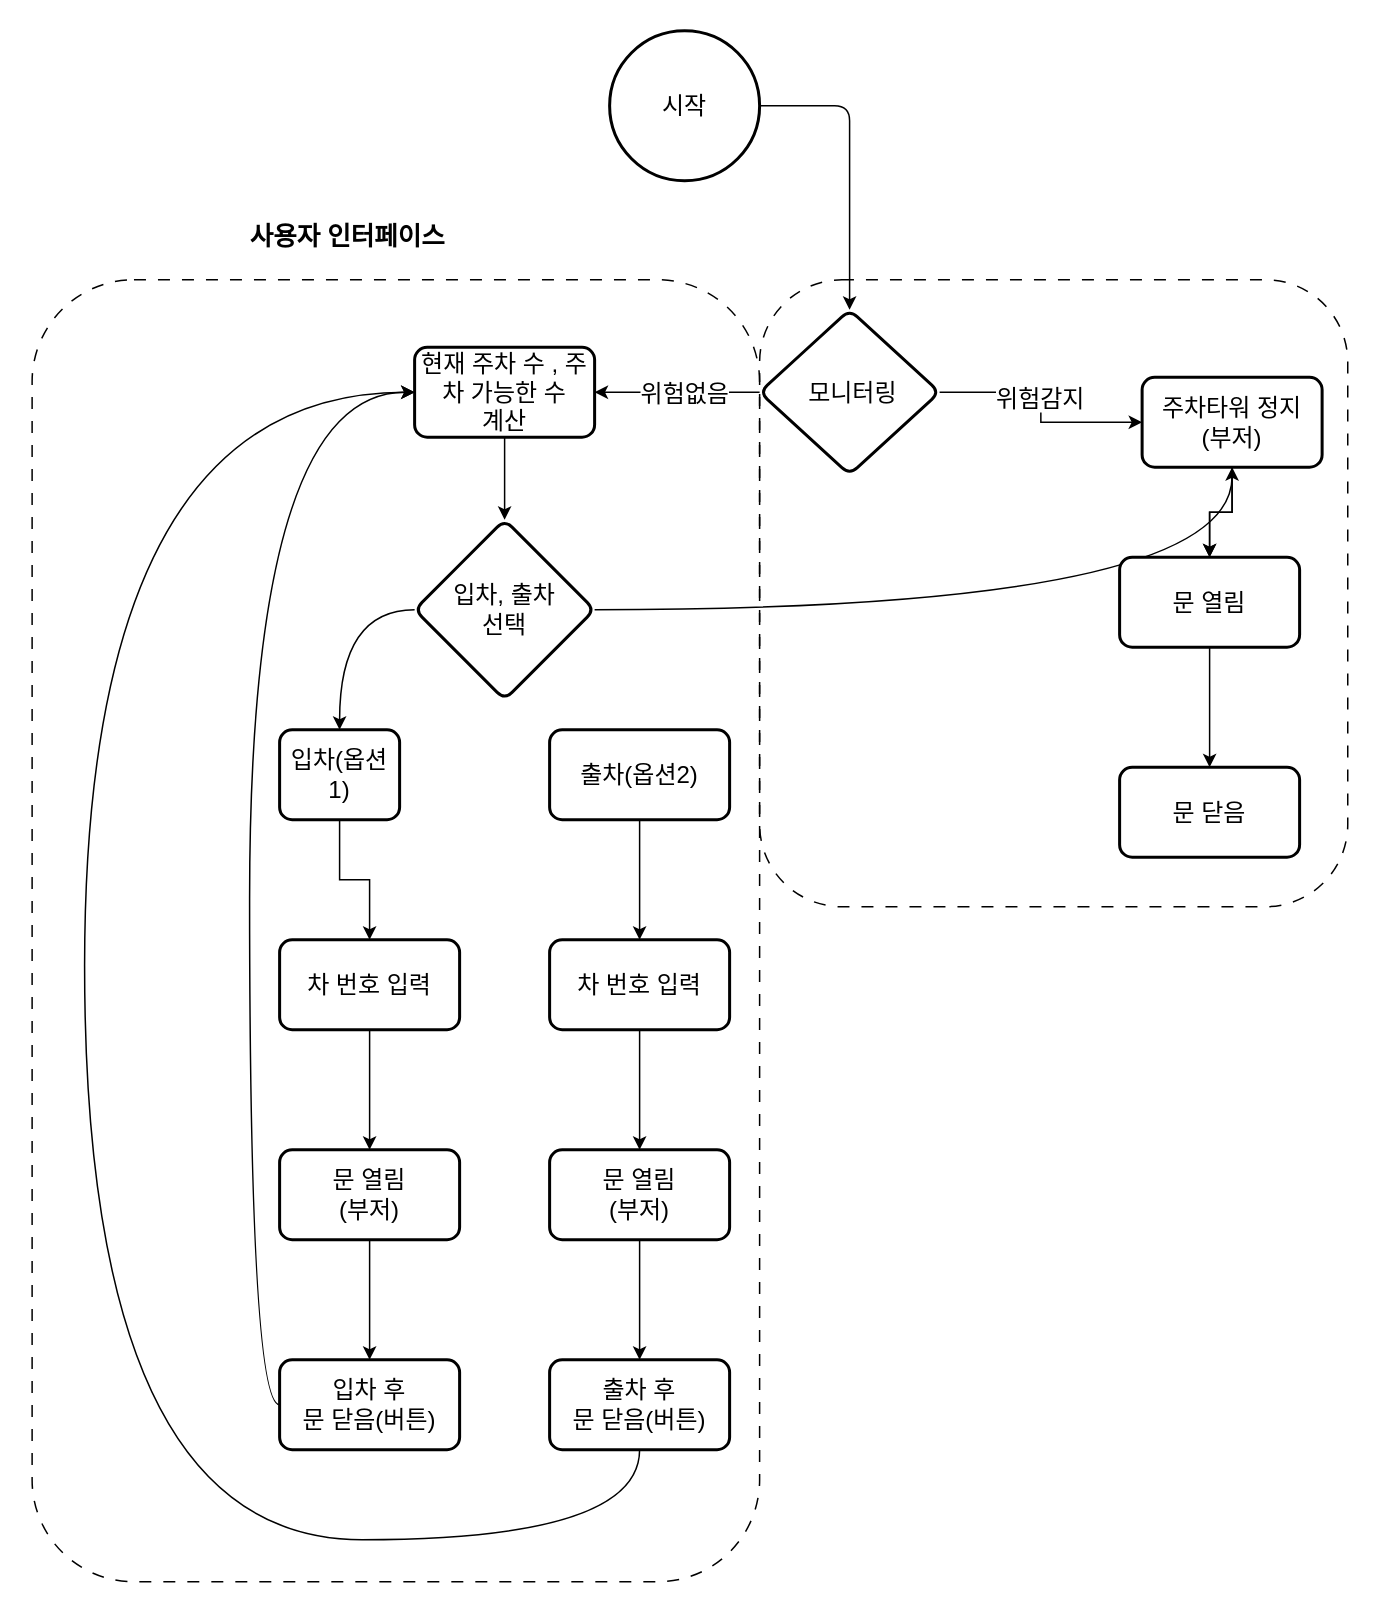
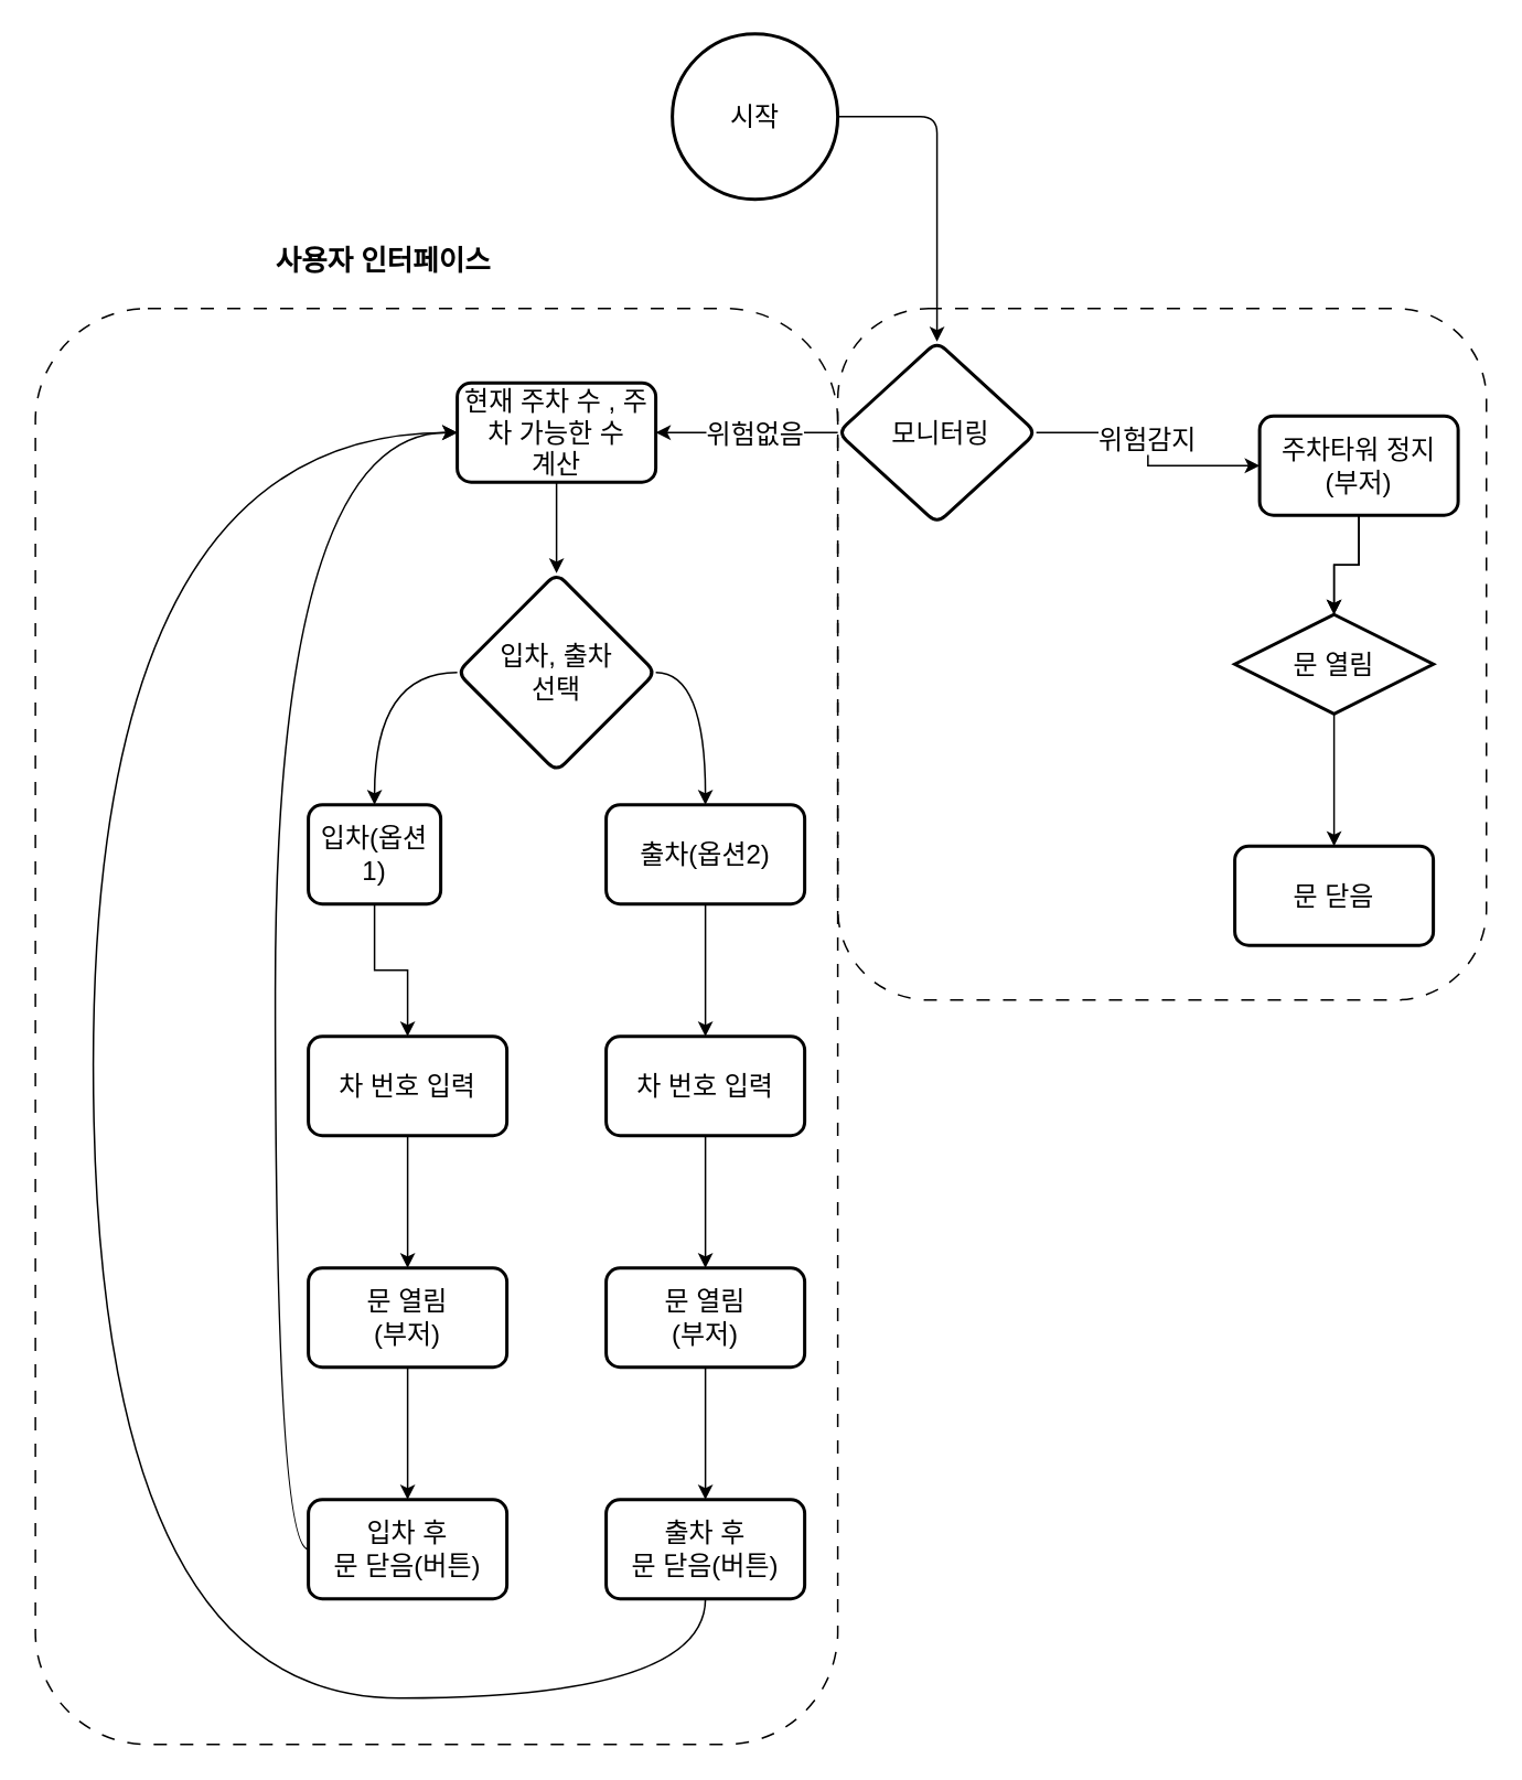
- <mxCell id="2" value="" style="edgeStyle=orthogonalEdgeStyle;rounded=0;orthogonalLoop=1;jettySize=auto;html=1;exitX=1;exitY=0.5;exitDx=0;exitDy=0;curved=1;fontSize=16;" parent="1" source="27" target="32" edge="1"><mxGeometry relative="1" as="geometry"><mxPoint x="395.91" y="406" as="sourcePoint" /></mxGeometry></mxCell>
+ <mxCell id="2" value="" style="edgeStyle=orthogonalEdgeStyle;rounded=0;orthogonalLoop=1;jettySize=auto;html=1;exitX=1;exitY=0.5;exitDx=0;exitDy=0;curved=1;fontSize=16;" parent="1" source="27" target="7" edge="1"><mxGeometry relative="1" as="geometry"><mxPoint x="395.91" y="406" as="sourcePoint" /></mxGeometry></mxCell>
- <mxCell id="34" value="문 열림" style="whiteSpace=wrap;html=1;rounded=1;arcSize=14;strokeWidth=2;fontSize=16;" parent="1" vertex="1"><mxGeometry x="745.91" y="371" width="120" height="60" as="geometry" /></mxCell>
+ <mxCell id="34" value="문 열림" style="rhombus;whiteSpace=wrap;html=1;arcSize=14;strokeWidth=2;fontSize=16;" parent="1" vertex="1"><mxGeometry x="745.91" y="371" width="120" height="60" as="geometry" /></mxCell>
